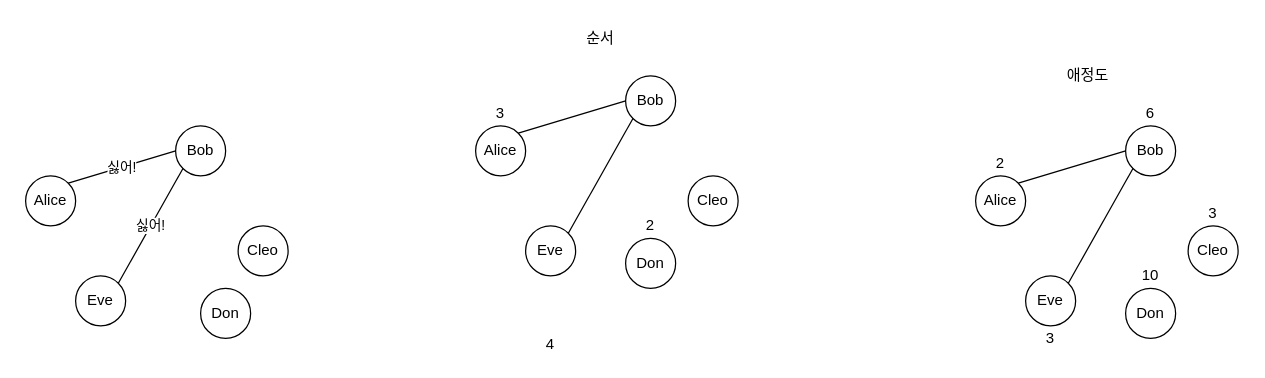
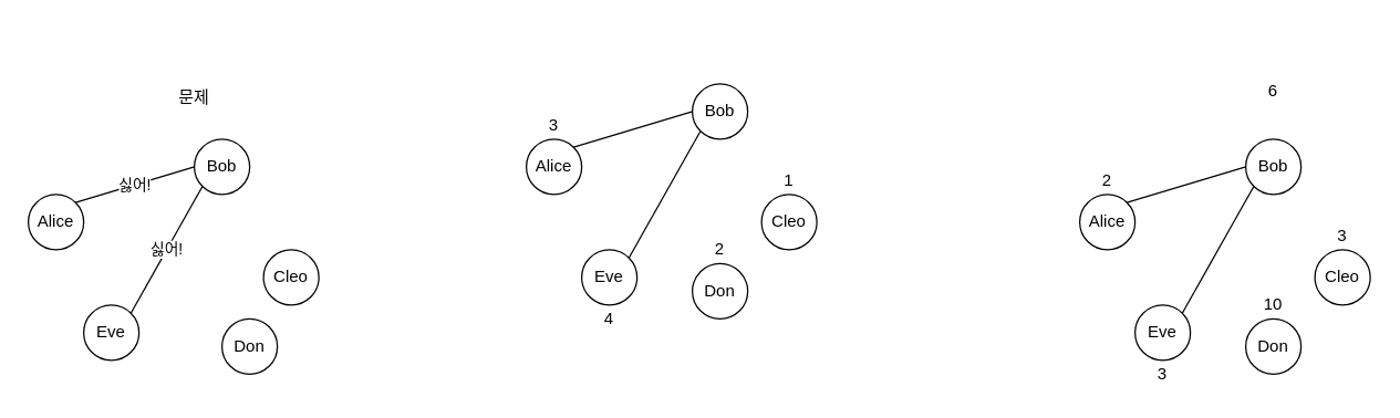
- <mxCell id="21" value="순서" style="text;html=1;strokeColor=none;fillColor=none;align=center;verticalAlign=middle;whiteSpace=wrap;rounded=0;" vertex="1" parent="1"><mxGeometry x="460" y="20" width="40" height="20" as="geometry" /></mxCell>
- <mxCell id="33" value="애정도" style="text;html=1;strokeColor=none;fillColor=none;align=center;verticalAlign=middle;whiteSpace=wrap;rounded=0;" vertex="1" parent="1"><mxGeometry x="850" y="50" width="40" height="20" as="geometry" /></mxCell>
+ <mxCell id="9" value="문제" style="text;html=1;strokeColor=none;fillColor=none;align=center;verticalAlign=middle;whiteSpace=wrap;rounded=0;" vertex="1" parent="1"><mxGeometry x="120" y="60" width="40" height="20" as="geometry" /></mxCell>
- <mxCell id="34" value="6" style="text;html=1;strokeColor=none;fillColor=none;align=center;verticalAlign=middle;whiteSpace=wrap;rounded=0;" vertex="1" parent="1"><mxGeometry x="900" y="80" width="40" height="20" as="geometry" /></mxCell>
+ <mxCell id="34" value="6" style="text;html=1;strokeColor=none;fillColor=none;align=center;verticalAlign=middle;whiteSpace=wrap;rounded=0;" vertex="1" parent="1"><mxGeometry x="900" y="55" width="40" height="20" as="geometry" /></mxCell>
+ <mxCell id="17" value="1" style="text;html=1;strokeColor=none;fillColor=none;align=center;verticalAlign=middle;whiteSpace=wrap;rounded=0;" vertex="1" parent="1"><mxGeometry x="550" y="120" width="40" height="20" as="geometry" /></mxCell>
- <mxCell id="19" value="4" style="text;html=1;strokeColor=none;fillColor=none;align=center;verticalAlign=middle;whiteSpace=wrap;rounded=0;" vertex="1" parent="1"><mxGeometry x="420" y="265" width="40" height="20" as="geometry" /></mxCell>
+ <mxCell id="19" value="4" style="text;html=1;strokeColor=none;fillColor=none;align=center;verticalAlign=middle;whiteSpace=wrap;rounded=0;" vertex="1" parent="1"><mxGeometry x="420" y="220" width="40" height="20" as="geometry" /></mxCell>
